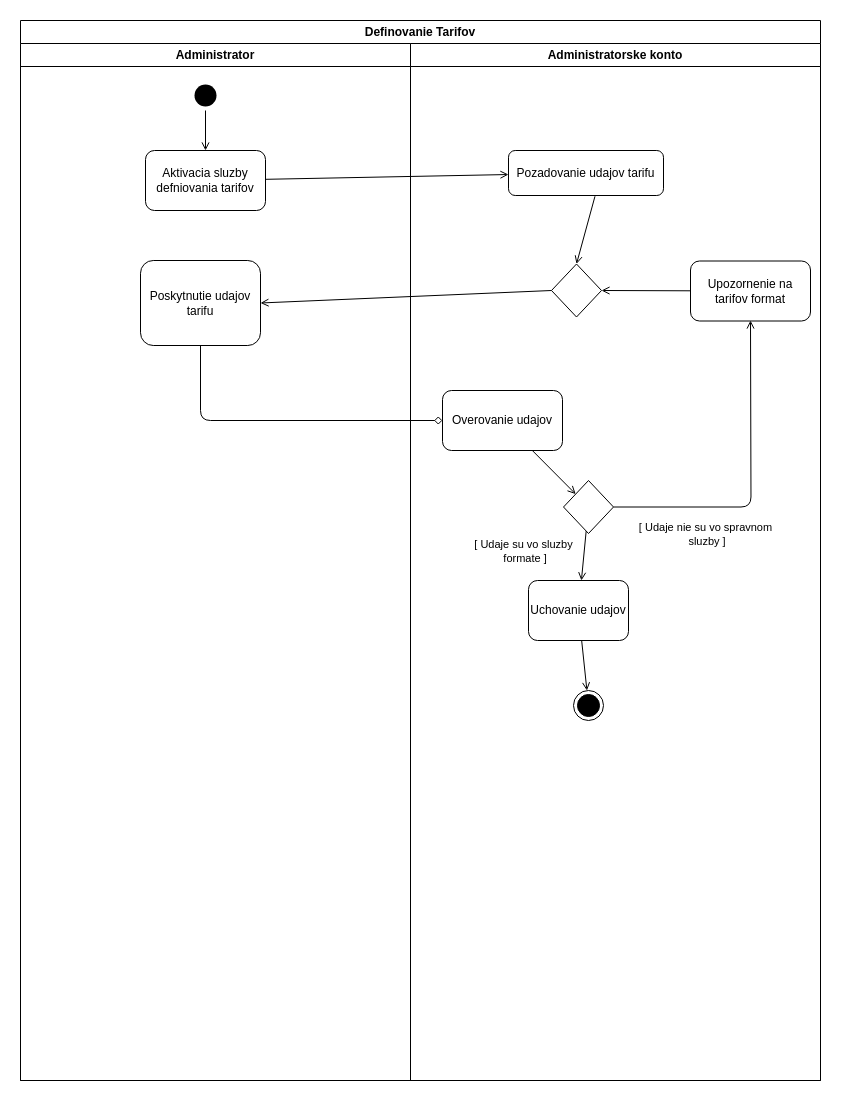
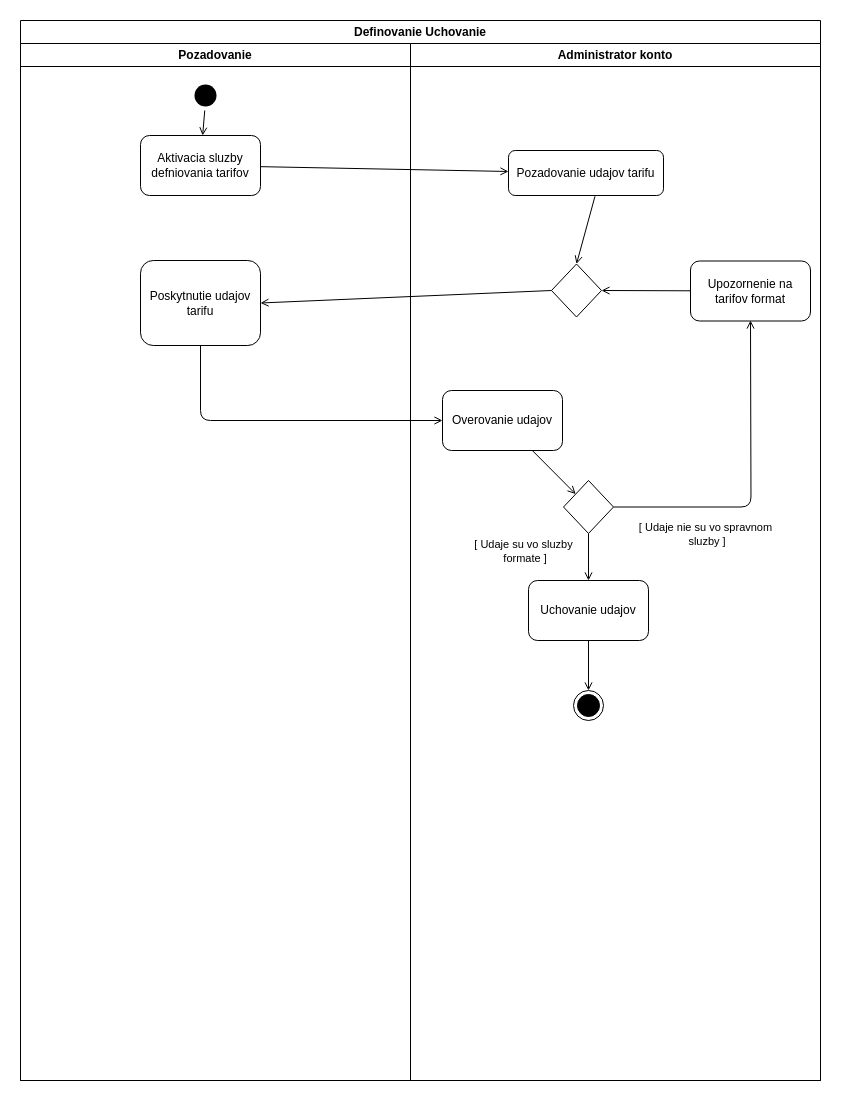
- <mxCell id="2" value="Definovanie Tarifov" style="swimlane;whiteSpace=wrap;html=1;" vertex="1" parent="1"><mxGeometry x="20" y="20" width="800" height="1060" as="geometry" /></mxCell>
+ <mxCell id="2" value="Definovanie Uchovanie" style="swimlane;whiteSpace=wrap;html=1;" vertex="1" parent="1"><mxGeometry x="20" y="20" width="800" height="1060" as="geometry" /></mxCell>
- <mxCell id="3" value="Administrator" style="swimlane;whiteSpace=wrap;html=1;" vertex="1" parent="2"><mxGeometry y="23" width="390" height="1037" as="geometry" /></mxCell>
+ <mxCell id="3" value="Pozadovanie" style="swimlane;whiteSpace=wrap;html=1;" vertex="1" parent="2"><mxGeometry y="23" width="390" height="1037" as="geometry" /></mxCell>
- <mxCell id="8" value="Administratorske konto" style="swimlane;whiteSpace=wrap;html=1;" vertex="1" parent="2"><mxGeometry x="390" y="23" width="410" height="1037" as="geometry" /></mxCell>
+ <mxCell id="8" value="Administrator konto" style="swimlane;whiteSpace=wrap;html=1;" vertex="1" parent="2"><mxGeometry x="390" y="23" width="410" height="1037" as="geometry" /></mxCell>
- <mxCell id="6" value="Aktivacia sluzby defniovania tarifov" style="rounded=1;whiteSpace=wrap;html=1;" vertex="1" parent="3"><mxGeometry x="125" y="107" width="120" height="60" as="geometry" /></mxCell>
+ <mxCell id="6" value="Aktivacia sluzby defniovania tarifov" style="rounded=1;whiteSpace=wrap;html=1;" vertex="1" parent="3"><mxGeometry x="120" y="92" width="120" height="60" as="geometry" /></mxCell>
- <mxCell id="26" style="edgeStyle=orthogonalEdgeStyle;rounded=1;orthogonalLoop=1;jettySize=auto;html=1;entryX=0;entryY=0.5;entryDx=0;entryDy=0;strokeColor=default;endArrow=diamond;endFill=0;" edge="1" parent="2" source="7" target="13"><mxGeometry relative="1" as="geometry"><Array as="points"><mxPoint x="180" y="400" /></Array></mxGeometry></mxCell>
+ <mxCell id="26" style="edgeStyle=orthogonalEdgeStyle;rounded=1;orthogonalLoop=1;jettySize=auto;html=1;entryX=0;entryY=0.5;entryDx=0;entryDy=0;strokeColor=default;endArrow=open;endFill=0;" edge="1" parent="2" source="7" target="13"><mxGeometry relative="1" as="geometry"><Array as="points"><mxPoint x="180" y="400" /></Array></mxGeometry></mxCell>
- <mxCell id="19" value="Uchovanie udajov" style="rounded=1;whiteSpace=wrap;html=1;" vertex="1" parent="8"><mxGeometry x="118" y="537" width="100" height="60" as="geometry" /></mxCell>
+ <mxCell id="19" value="Uchovanie udajov" style="rounded=1;whiteSpace=wrap;html=1;" vertex="1" parent="8"><mxGeometry x="118" y="537" width="120" height="60" as="geometry" /></mxCell>
